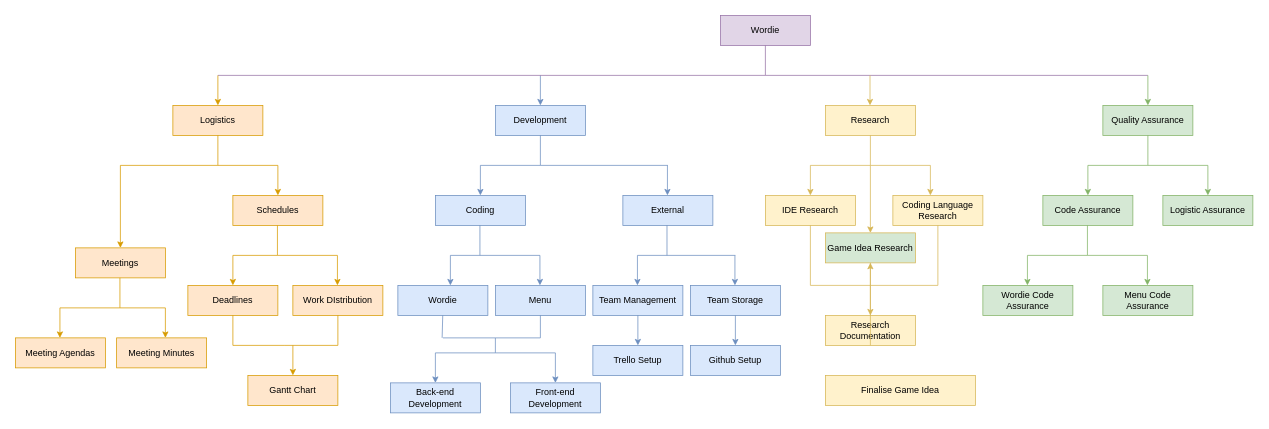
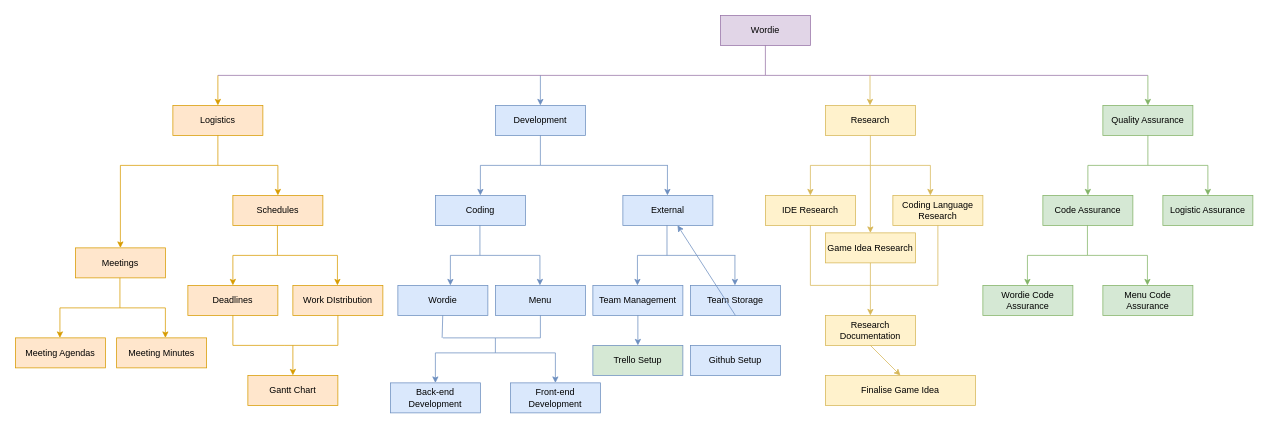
- <mxCell id="72" value="Game Idea Research" style="rounded=0;whiteSpace=wrap;html=1;fillColor=#d5e8d4;strokeColor=#d6b656;" vertex="1" parent="1"><mxGeometry x="1100" y="310" width="120" height="40" as="geometry" /></mxCell>
+ <mxCell id="72" value="Game Idea Research" style="rounded=0;whiteSpace=wrap;html=1;fillColor=#fff2cc;strokeColor=#d6b656;" vertex="1" parent="1"><mxGeometry x="1100" y="310" width="120" height="40" as="geometry" /></mxCell>
- <mxCell id="71" value="" style="endArrow=classic;html=1;rounded=0;entryX=0.5;entryY=0;entryDx=0;entryDy=0;exitX=0.5;exitY=1;exitDx=0;exitDy=0;fillColor=#dae8fc;strokeColor=#6c8ebf;" edge="1" parent="1" source="67" target="70"><mxGeometry width="50" height="50" relative="1" as="geometry"><mxPoint x="989.41" y="350" as="sourcePoint" /><mxPoint x="989.41" y="390" as="targetPoint" /></mxGeometry></mxCell>
+ <mxCell id="71" value="" style="endArrow=classic;html=1;rounded=0;exitX=0.5;exitY=1;exitDx=0;exitDy=0;fillColor=#dae8fc;strokeColor=#6c8ebf;" edge="1" parent="1" source="67" target="19"><mxGeometry width="50" height="50" relative="1" as="geometry"><mxPoint x="989.41" y="350" as="sourcePoint" /><mxPoint x="989.41" y="390" as="targetPoint" /></mxGeometry></mxCell>
- <mxCell id="88" value="" style="endArrow=classic;html=1;rounded=0;fillColor=#fff2cc;strokeColor=#d6b656;exitX=0.5;exitY=1;exitDx=0;exitDy=0;" edge="1" parent="1" source="74" target="72"><mxGeometry width="50" height="50" relative="1" as="geometry"><mxPoint x="1170" y="390" as="sourcePoint" /><mxPoint x="1170" y="430" as="targetPoint" /></mxGeometry></mxCell>
+ <mxCell id="88" value="" style="endArrow=classic;html=1;rounded=0;fillColor=#fff2cc;strokeColor=#d6b656;entryX=0.5;entryY=0;entryDx=0;entryDy=0;exitX=0.5;exitY=1;exitDx=0;exitDy=0;" edge="1" parent="1" source="74" target="87"><mxGeometry width="50" height="50" relative="1" as="geometry"><mxPoint x="1170" y="390" as="sourcePoint" /><mxPoint x="1170" y="430" as="targetPoint" /></mxGeometry></mxCell>
- <mxCell id="69" value="Trello Setup" style="rounded=0;whiteSpace=wrap;html=1;fillColor=#dae8fc;strokeColor=#6c8ebf;" vertex="1" parent="1"><mxGeometry x="790" y="460" width="120" height="40" as="geometry" /></mxCell>
+ <mxCell id="69" value="Trello Setup" style="rounded=0;whiteSpace=wrap;html=1;fillColor=#d5e8d4;strokeColor=#6c8ebf;" vertex="1" parent="1"><mxGeometry x="790" y="460" width="120" height="40" as="geometry" /></mxCell>
